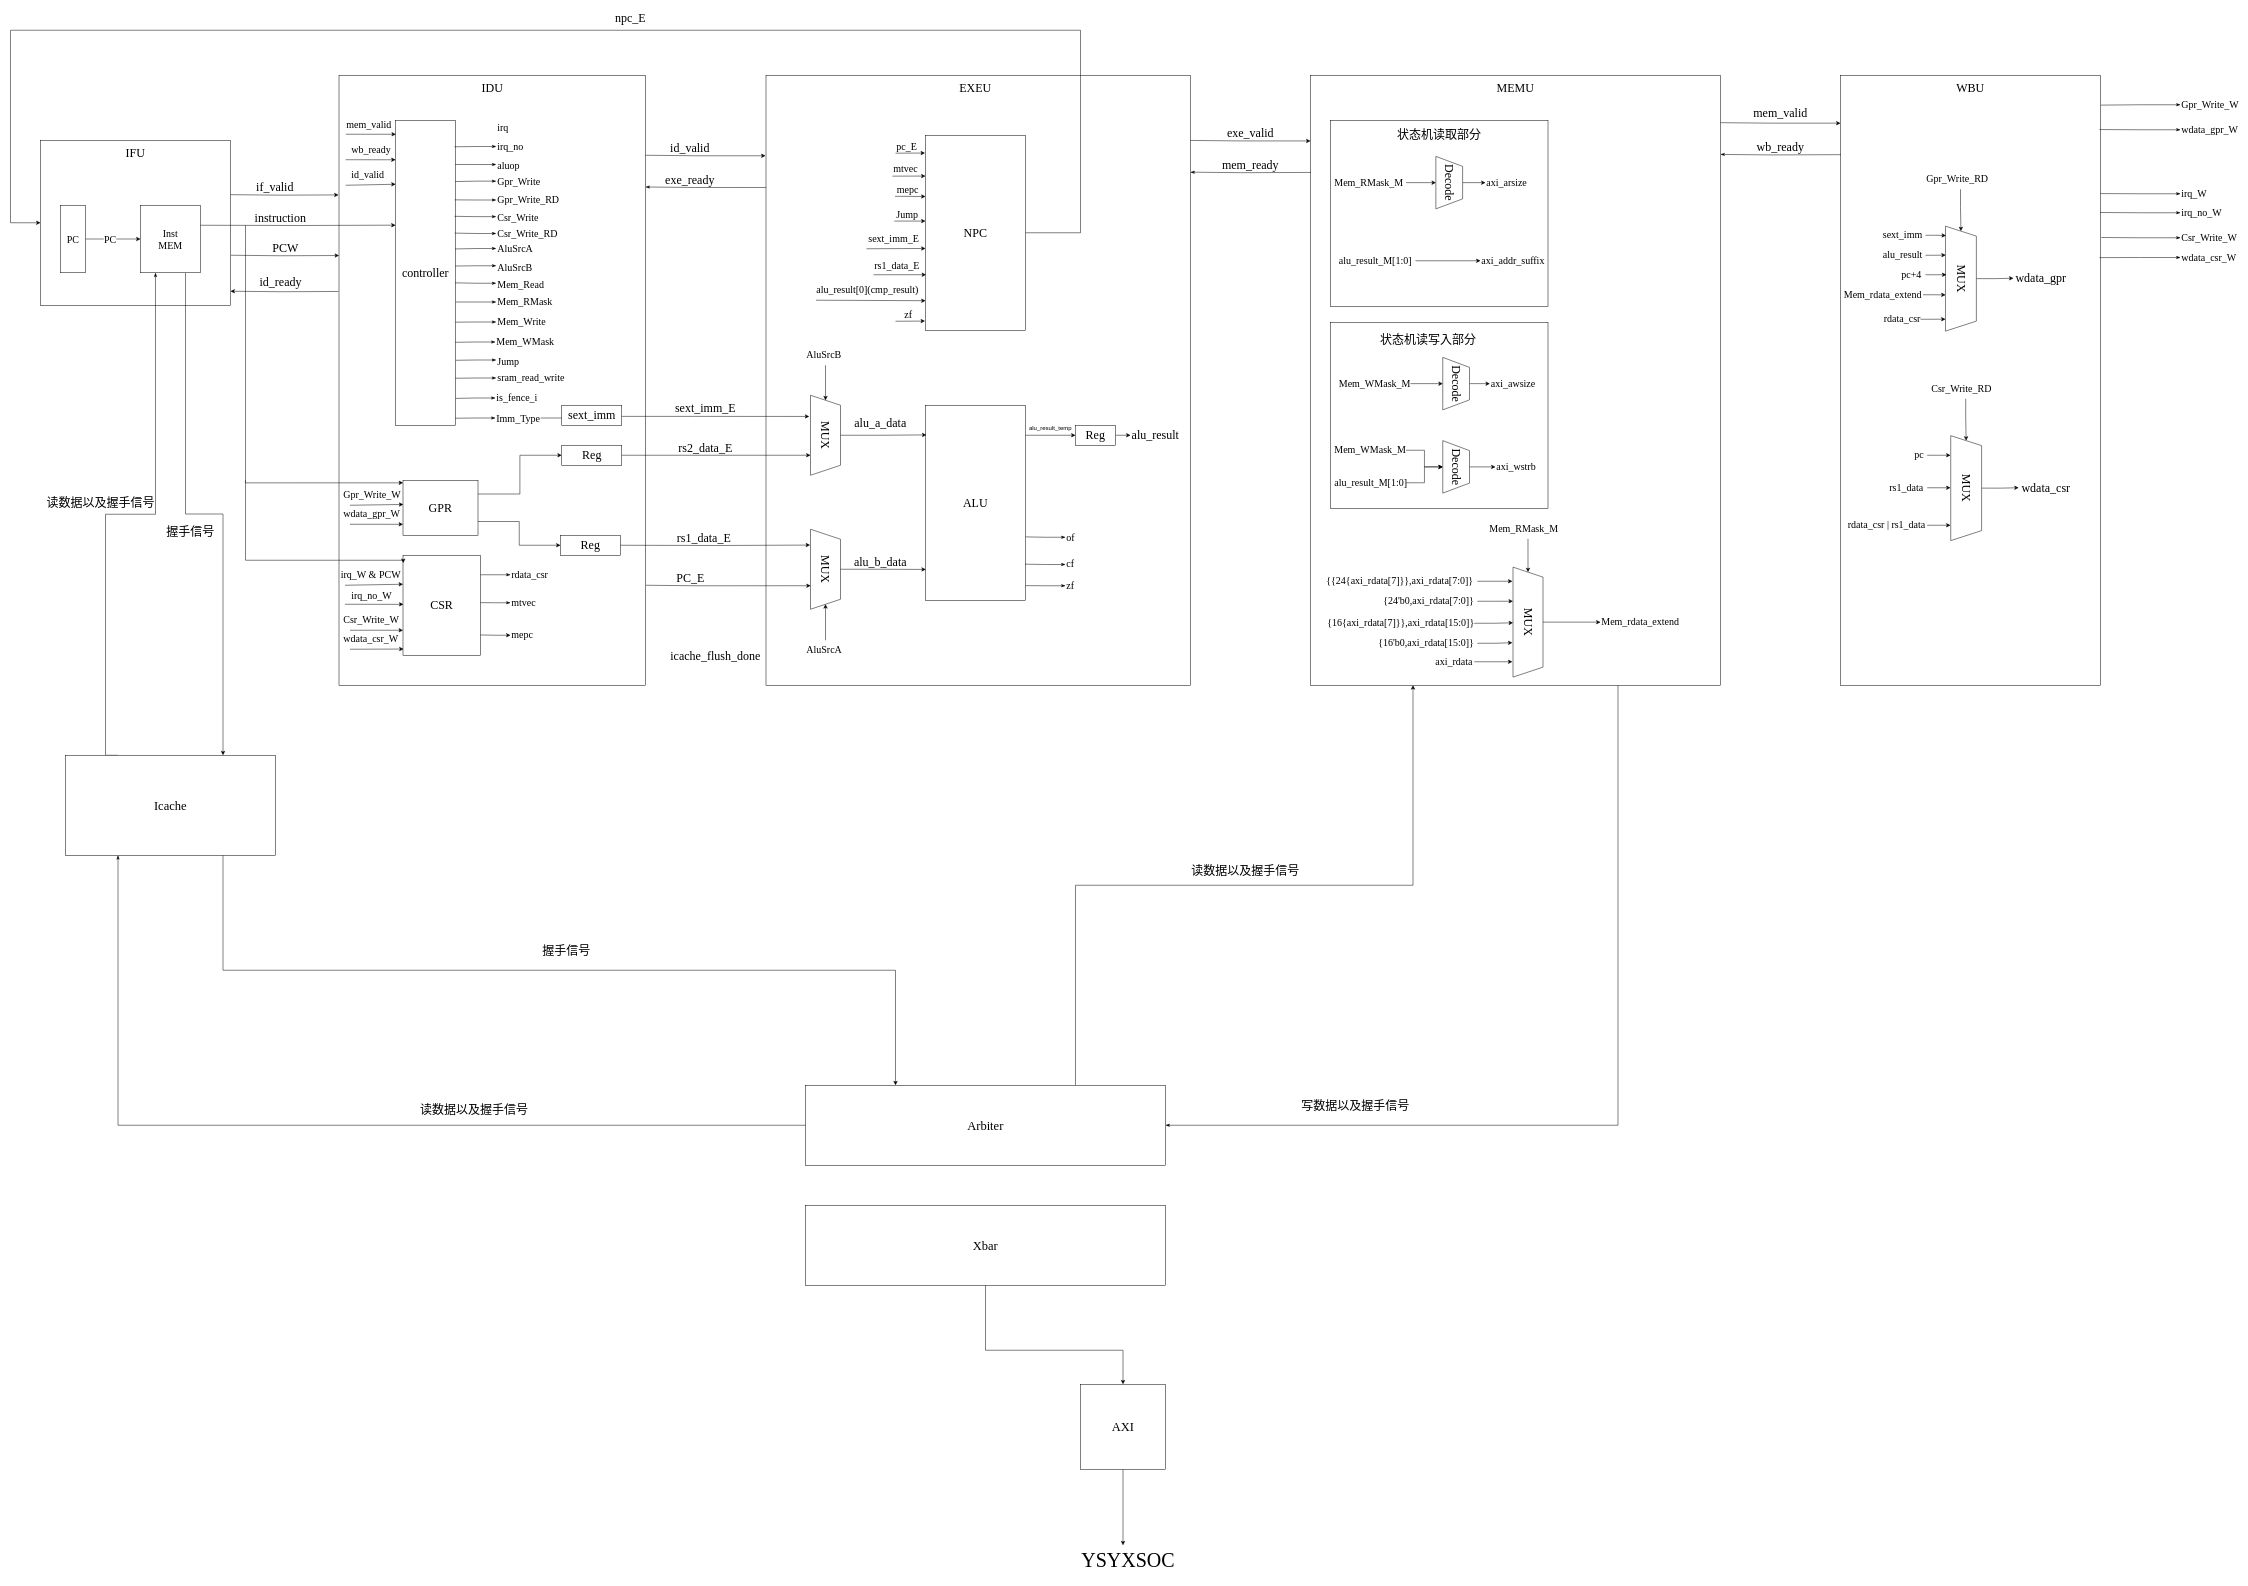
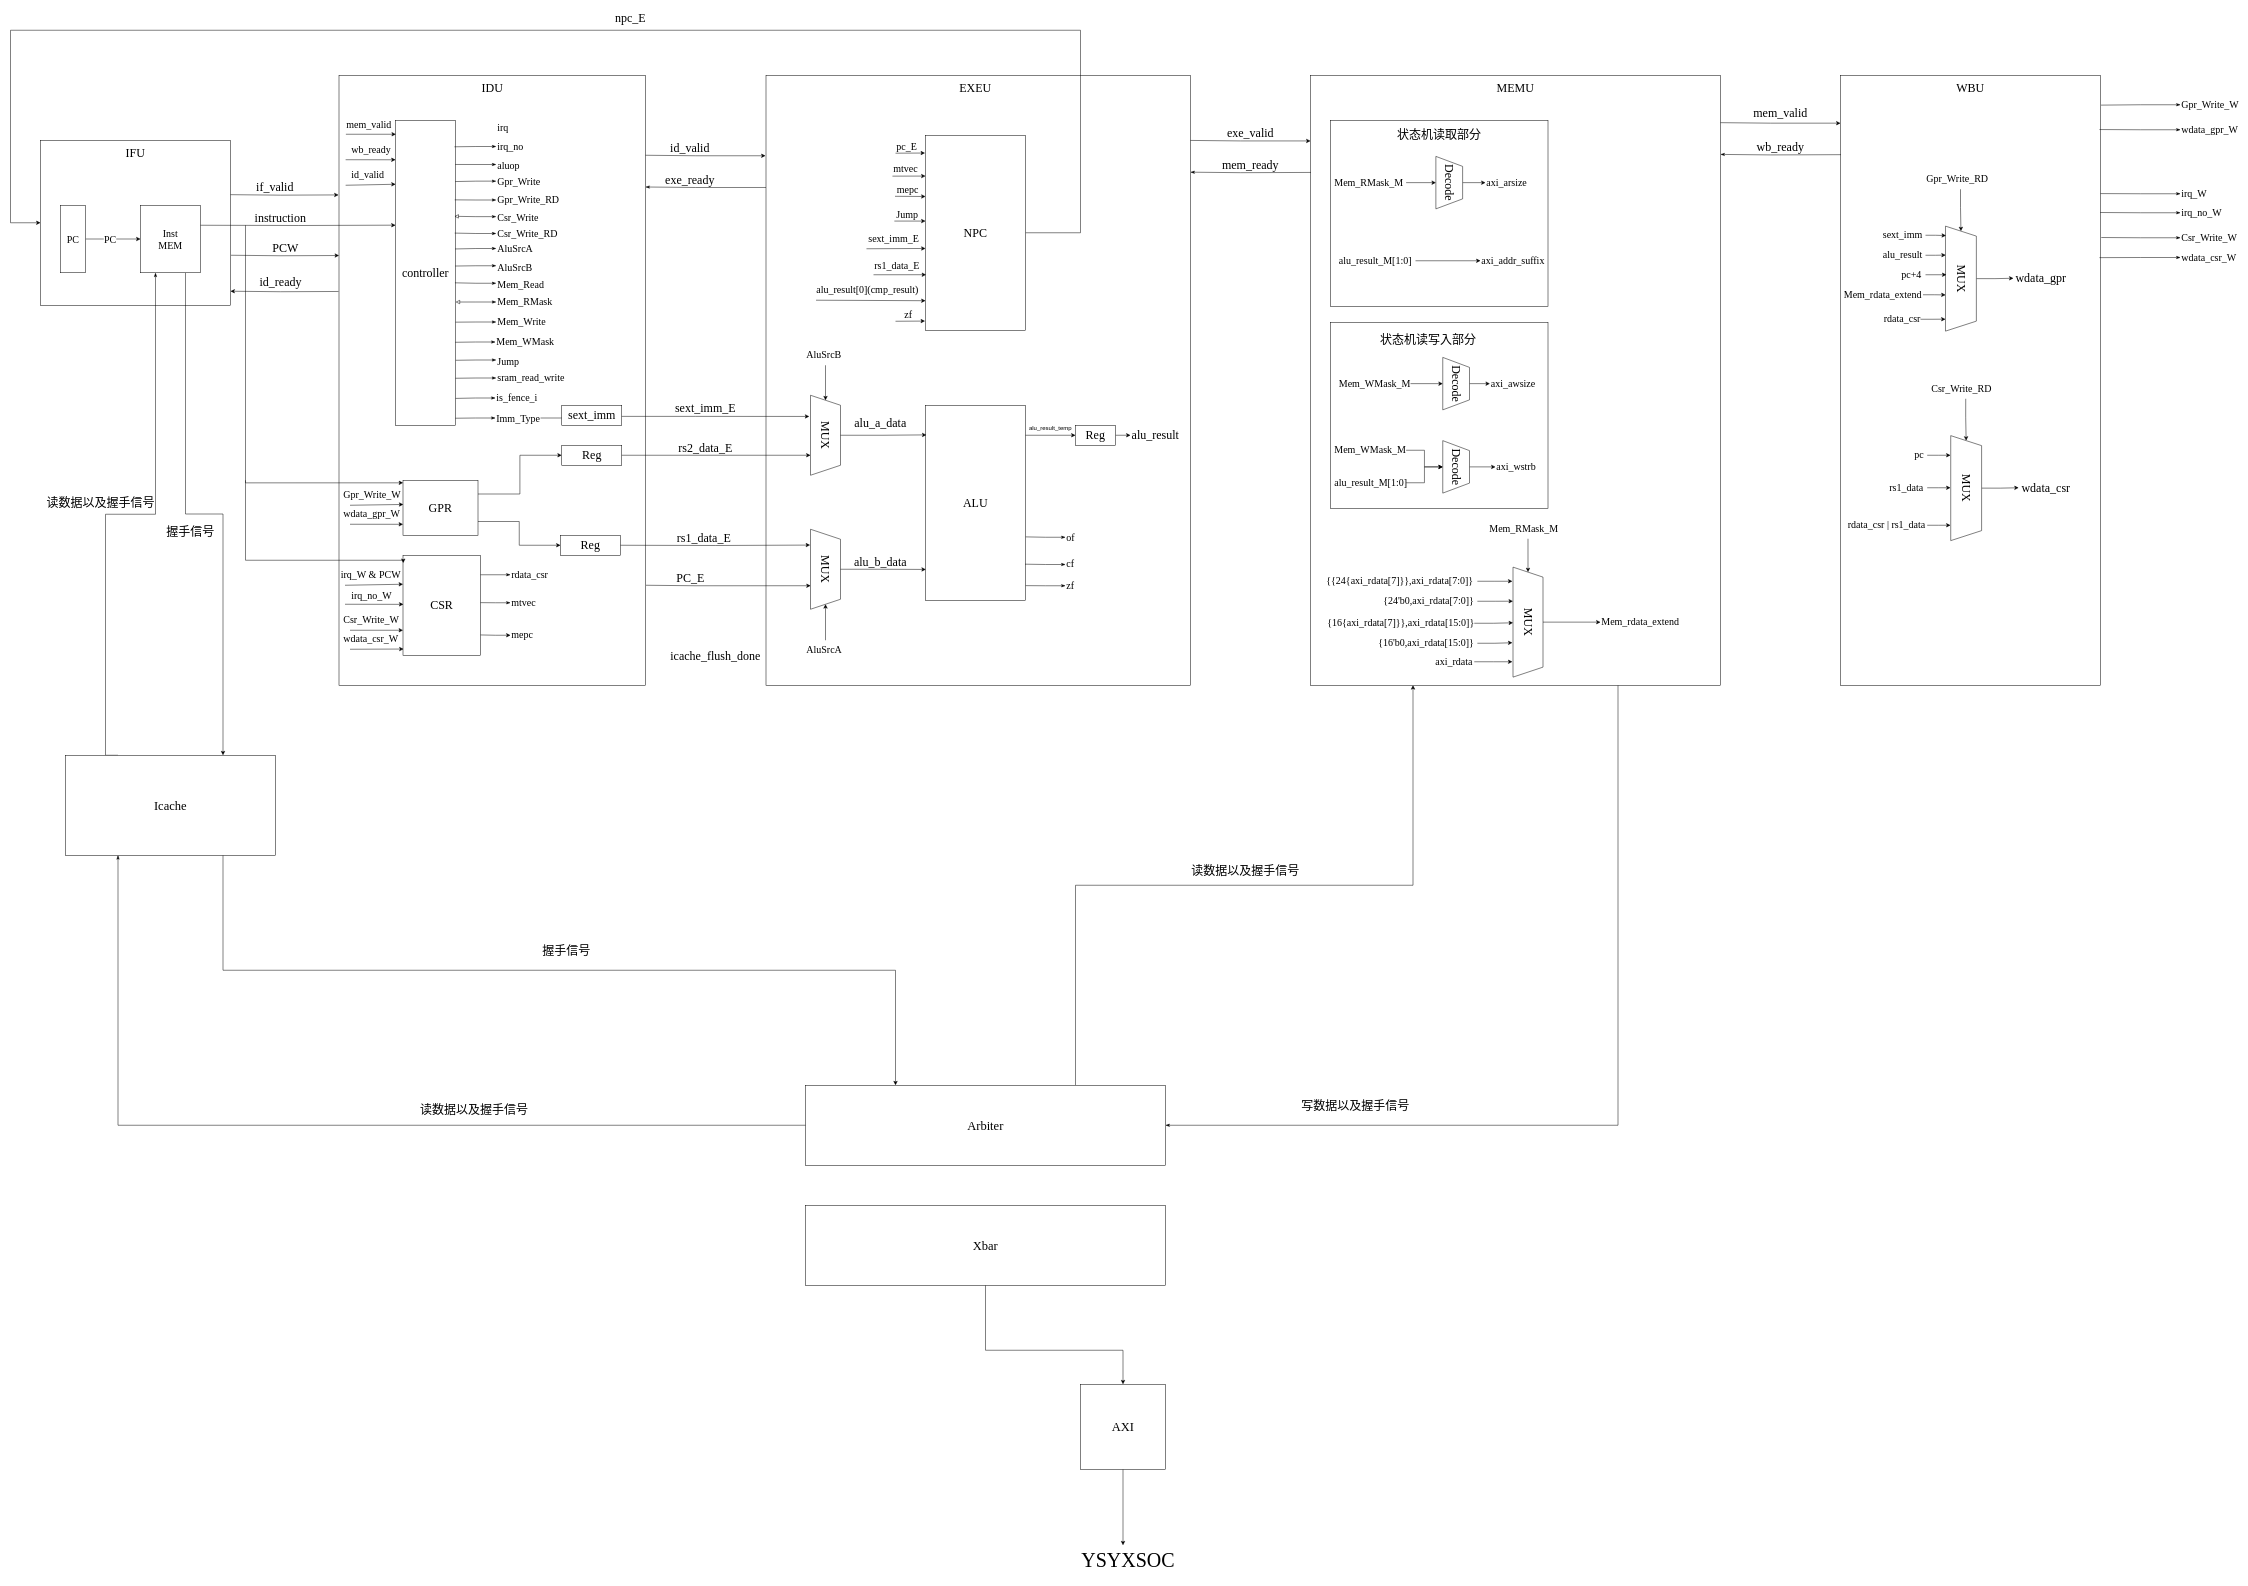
- <mxCell id="211" style="edgeStyle=orthogonalEdgeStyle;rounded=0;orthogonalLoop=1;jettySize=auto;html=1;exitX=0;exitY=0.5;exitDx=0;exitDy=0;entryX=0.982;entryY=0.315;entryDx=0;entryDy=0;entryPerimeter=0;startArrow=classicThin;startFill=1;endArrow=none;endFill=0;" parent="1" source="37" target="19" edge="1"><mxGeometry relative="1" as="geometry" /></mxCell>
+ <mxCell id="211" style="edgeStyle=orthogonalEdgeStyle;rounded=0;orthogonalLoop=1;jettySize=auto;html=1;exitX=0;exitY=0.5;exitDx=0;exitDy=0;entryX=0.982;entryY=0.315;entryDx=0;entryDy=0;entryPerimeter=0;startArrow=classicThin;startFill=1;endArrow=block;endFill=0;" parent="1" source="37" target="19" edge="1"><mxGeometry relative="1" as="geometry" /></mxCell>
- <mxCell id="216" style="edgeStyle=orthogonalEdgeStyle;rounded=0;orthogonalLoop=1;jettySize=auto;html=1;exitX=0;exitY=0.5;exitDx=0;exitDy=0;entryX=1.003;entryY=0.596;entryDx=0;entryDy=0;entryPerimeter=0;startArrow=classicThin;startFill=1;endArrow=none;endFill=0;" parent="1" source="45" target="19" edge="1"><mxGeometry relative="1" as="geometry" /></mxCell>
+ <mxCell id="216" style="edgeStyle=orthogonalEdgeStyle;rounded=0;orthogonalLoop=1;jettySize=auto;html=1;exitX=0;exitY=0.5;exitDx=0;exitDy=0;entryX=1.003;entryY=0.596;entryDx=0;entryDy=0;entryPerimeter=0;startArrow=classicThin;startFill=1;endArrow=block;endFill=0;" parent="1" source="45" target="19" edge="1"><mxGeometry relative="1" as="geometry" /></mxCell>
